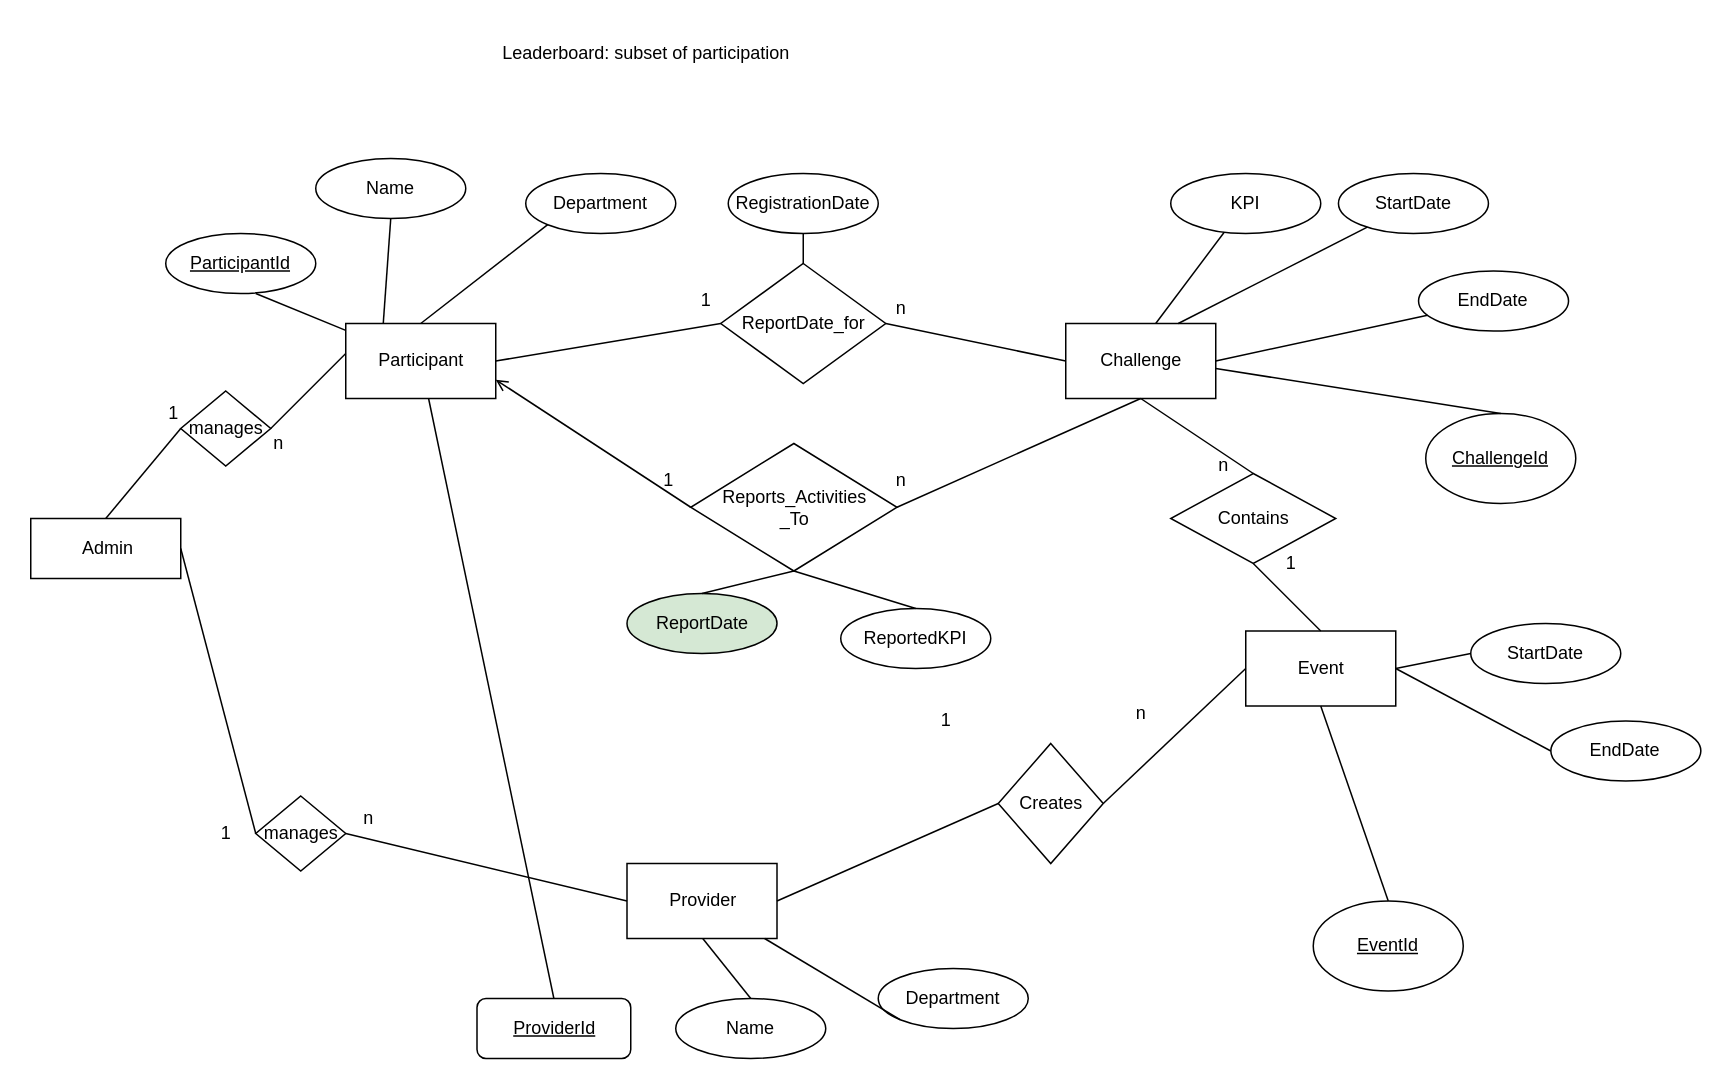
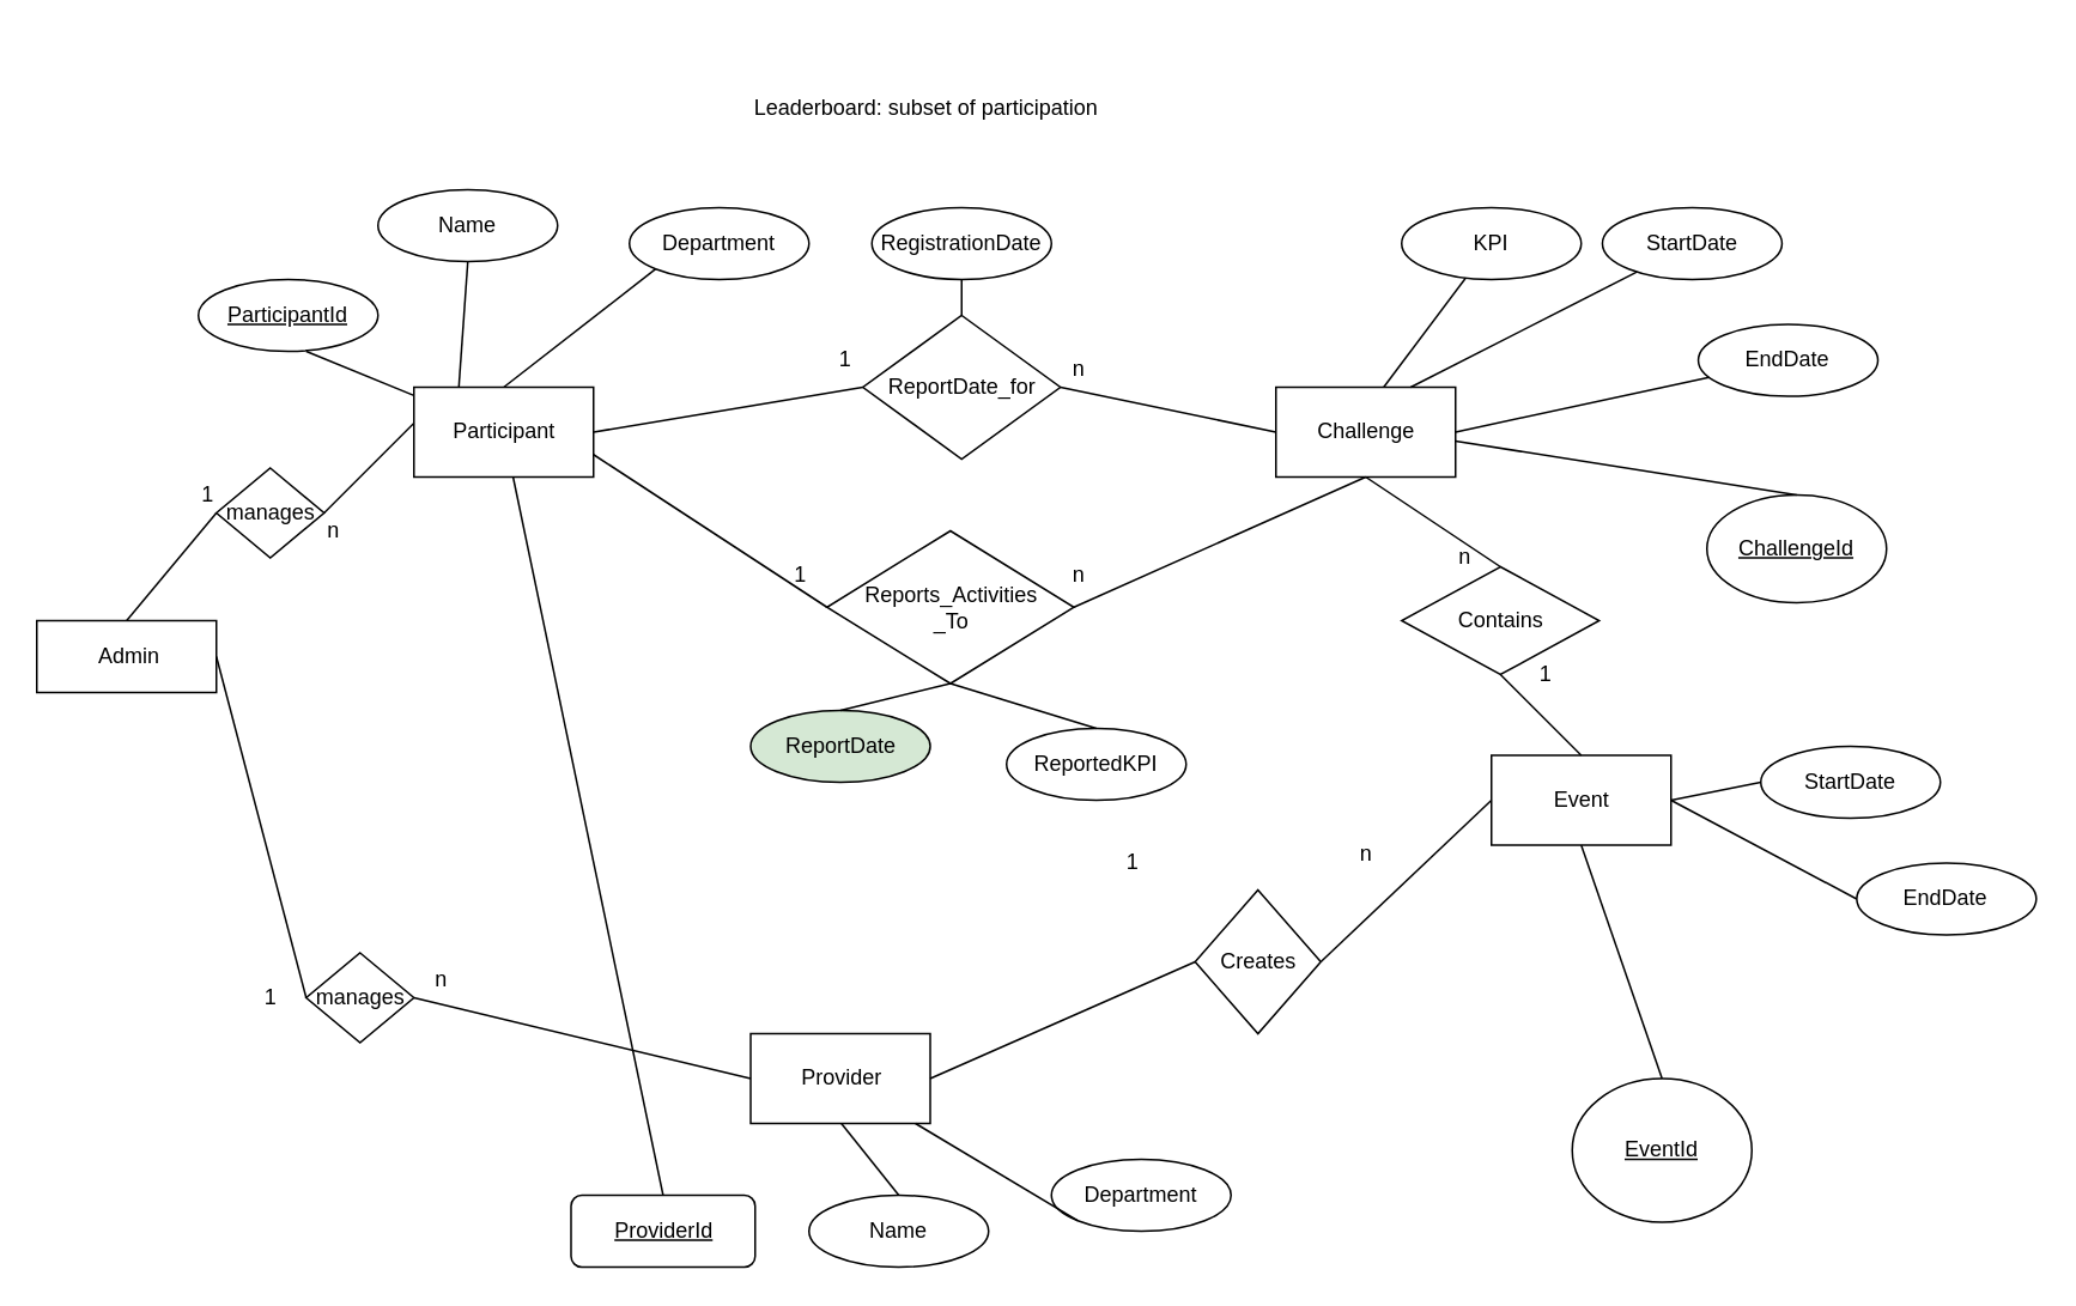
- <mxCell id="26" value="Leaderboard: subset of participation" style="text;html=1;align=center;verticalAlign=middle;resizable=0;points=[];autosize=1;strokeColor=none;fillColor=none;" vertex="1" parent="1"><mxGeometry x="325" y="20" width="210" height="30" as="geometry" /></mxCell>
+ <mxCell id="26" value="Leaderboard: subset of participation" style="text;html=1;align=center;verticalAlign=middle;resizable=0;points=[];autosize=1;strokeColor=none;fillColor=none;" vertex="1" parent="1"><mxGeometry x="410" y="45" width="210" height="30" as="geometry" /></mxCell>
- <mxCell id="58" value="" style="endArrow=open;html=1;rounded=0;exitX=0;exitY=0.5;exitDx=0;exitDy=0;entryX=1;entryY=0.75;entryDx=0;entryDy=0;" edge="1" parent="1" source="57" target="2"><mxGeometry width="50" height="50" relative="1" as="geometry"><mxPoint x="490" y="225" as="sourcePoint" /><mxPoint x="340" y="250" as="targetPoint" /></mxGeometry></mxCell>
+ <mxCell id="58" value="" style="endArrow=none;html=1;rounded=0;exitX=0;exitY=0.5;exitDx=0;exitDy=0;entryX=1;entryY=0.75;entryDx=0;entryDy=0;" edge="1" parent="1" source="57" target="2"><mxGeometry width="50" height="50" relative="1" as="geometry"><mxPoint x="490" y="225" as="sourcePoint" /><mxPoint x="340" y="250" as="targetPoint" /></mxGeometry></mxCell>
- <mxCell id="51" value="EventId" style="ellipse;whiteSpace=wrap;html=1;align=center;fontStyle=4;" vertex="1" parent="1"><mxGeometry x="875" y="600" width="100" height="60" as="geometry" /></mxCell>
+ <mxCell id="51" value="EventId" style="ellipse;whiteSpace=wrap;html=1;align=center;fontStyle=4;" vertex="1" parent="1"><mxGeometry x="875" y="600" width="100" height="80" as="geometry" /></mxCell>
